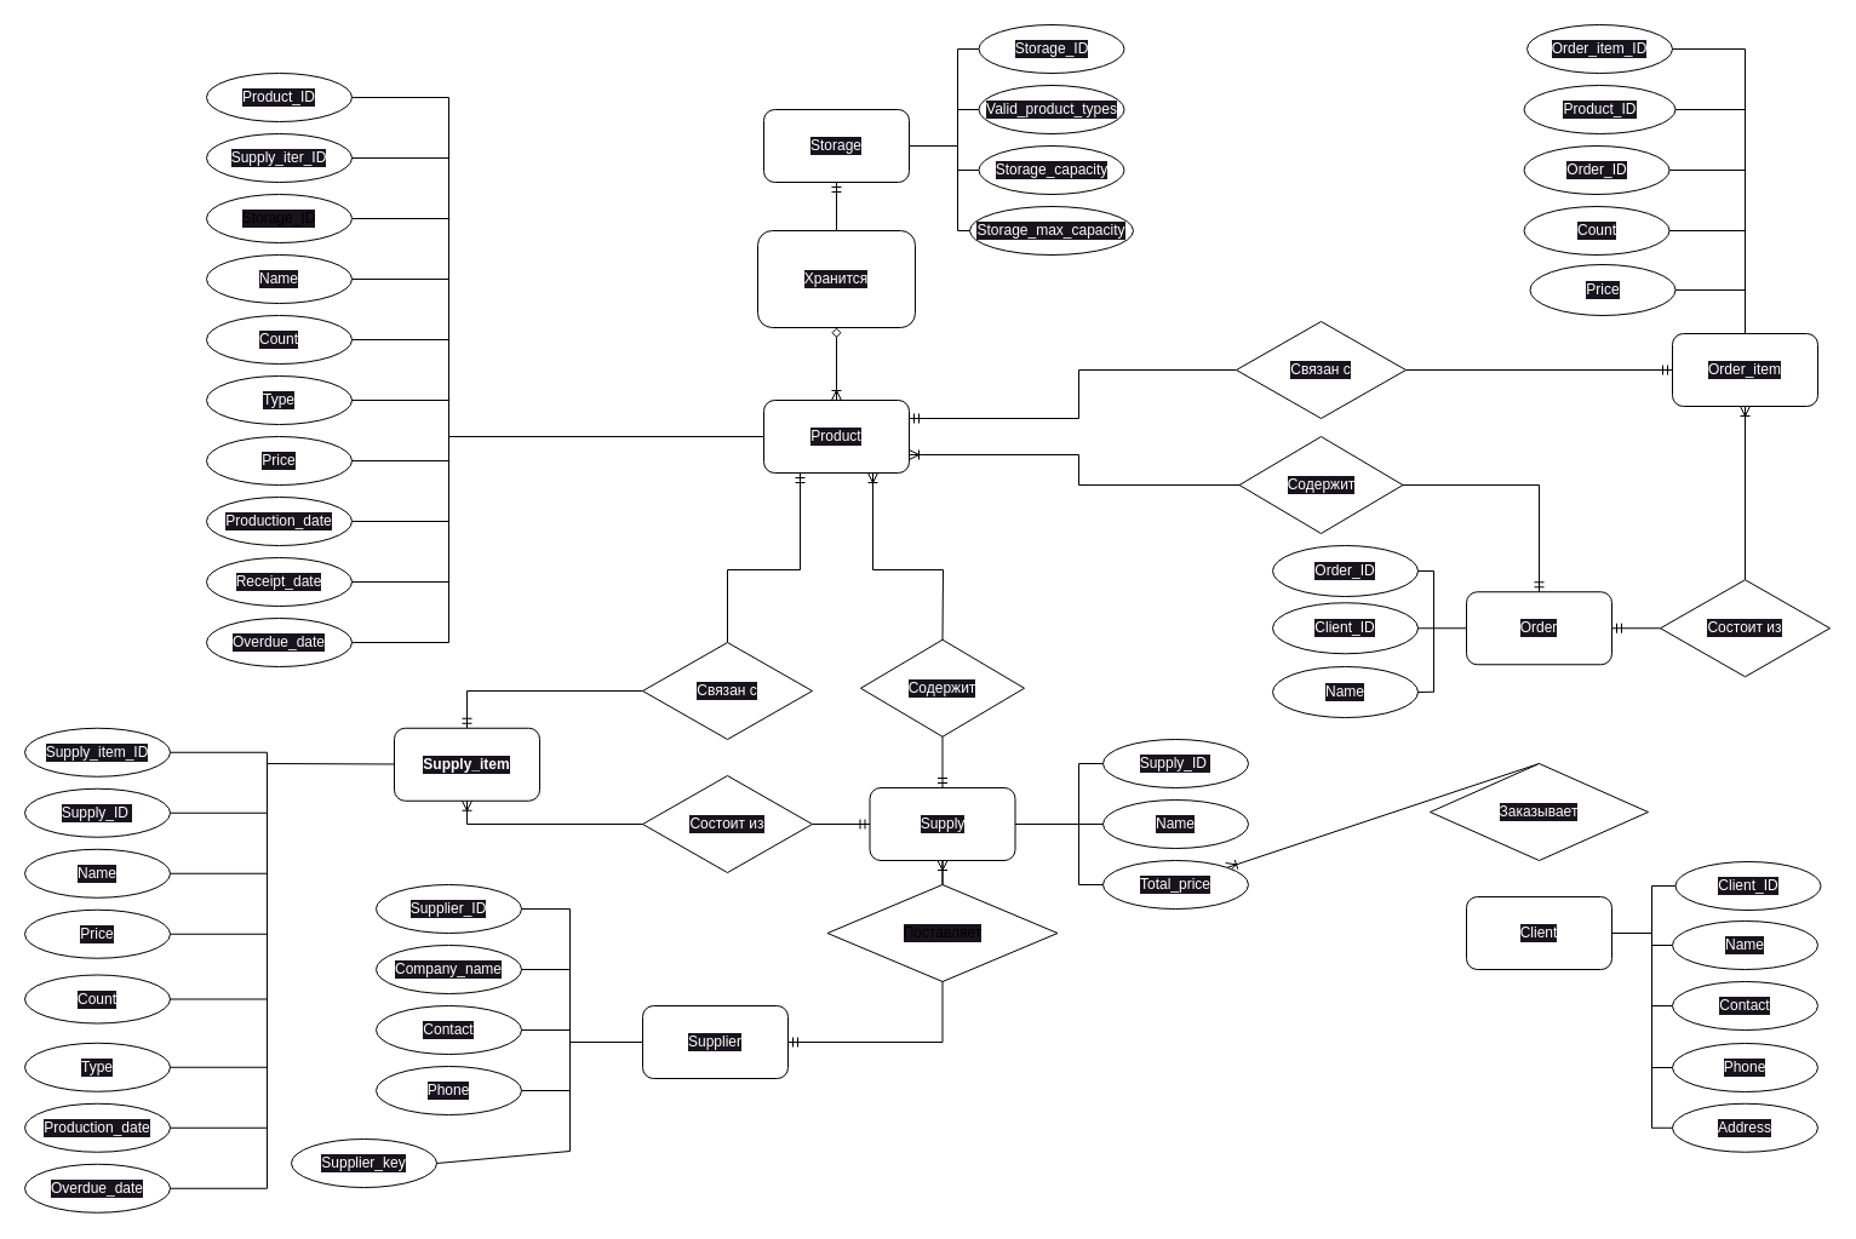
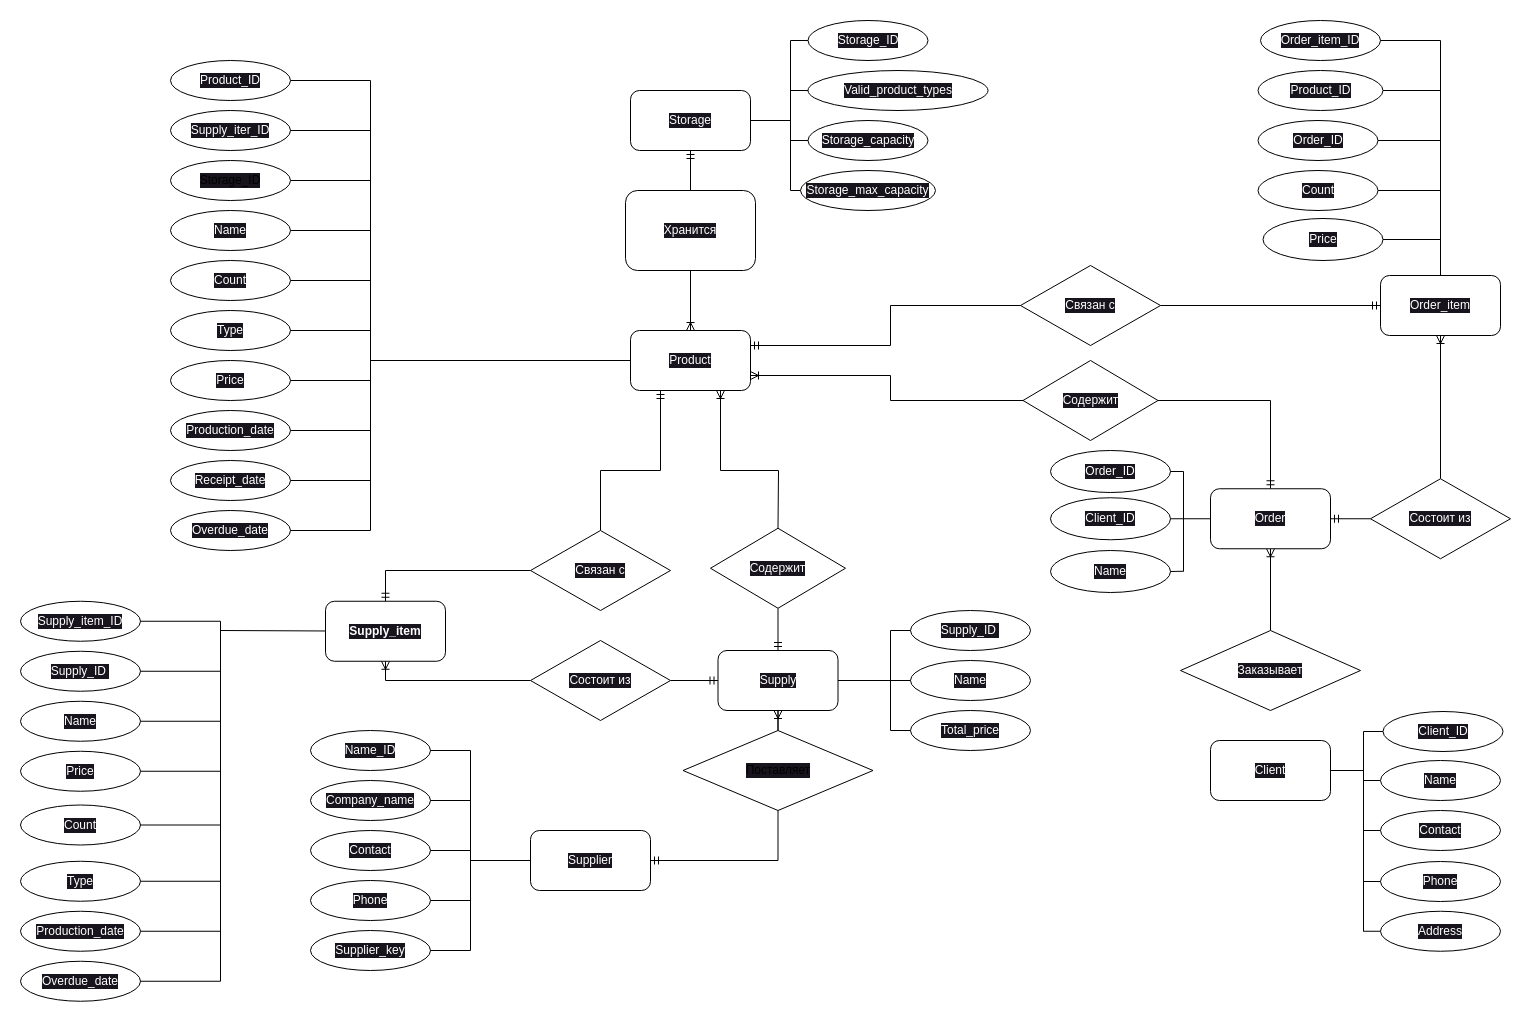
- <mxCell id="43" value="&lt;span style=&quot;text-align: left;&quot;&gt;Valid_product_types&lt;/span&gt;" style="ellipse;whiteSpace=wrap;html=1;fontColor=#FFFFFF;labelBackgroundColor=#18141D;" parent="1" vertex="1"><mxGeometry x="807.5" y="70" width="120" height="40" as="geometry" /></mxCell>
+ <mxCell id="43" value="&lt;span style=&quot;text-align: left;&quot;&gt;Valid_product_types&lt;/span&gt;" style="ellipse;whiteSpace=wrap;html=1;fontColor=#FFFFFF;labelBackgroundColor=#18141D;" parent="1" vertex="1"><mxGeometry x="807.5" y="70" width="180" height="40" as="geometry" /></mxCell>
- <mxCell id="22" style="edgeStyle=none;html=1;entryX=0.5;entryY=1;entryDx=0;entryDy=0;fontColor=#FFFFFF;endArrow=diamond;endFill=0;labelBackgroundColor=#18141D;startArrow=ERoneToMany;startFill=0;" parent="1" source="23" target="25" edge="1"><mxGeometry relative="1" as="geometry" /></mxCell>
+ <mxCell id="22" style="edgeStyle=none;html=1;entryX=0.5;entryY=1;entryDx=0;entryDy=0;fontColor=#FFFFFF;endArrow=none;endFill=0;labelBackgroundColor=#18141D;startArrow=ERoneToMany;startFill=0;" parent="1" source="23" target="25" edge="1"><mxGeometry relative="1" as="geometry" /></mxCell>
- <mxCell id="48" style="edgeStyle=none;html=1;fontColor=#FFFFFF;endArrow=ERoneToMany;endFill=0;exitX=0.5;exitY=0;exitDx=0;exitDy=0;labelBackgroundColor=#18141D;" parent="1" source="49" target="66" edge="1"><mxGeometry relative="1" as="geometry"><mxPoint x="1270" y="604.25" as="sourcePoint" /></mxGeometry></mxCell>
+ <mxCell id="48" style="edgeStyle=none;html=1;entryX=0.5;entryY=1;entryDx=0;entryDy=0;fontColor=#FFFFFF;endArrow=ERoneToMany;endFill=0;exitX=0.5;exitY=0;exitDx=0;exitDy=0;labelBackgroundColor=#18141D;" parent="1" source="49" target="52" edge="1"><mxGeometry relative="1" as="geometry"><mxPoint x="1270" y="604.25" as="sourcePoint" /></mxGeometry></mxCell>
- <mxCell id="39" value="Supplier_ID" style="ellipse;whiteSpace=wrap;html=1;fontColor=#FFFFFF;labelBackgroundColor=#18141D;" parent="1" vertex="1"><mxGeometry x="310" y="730" width="120" height="40" as="geometry" /></mxCell>
+ <mxCell id="39" value="Name_ID" style="ellipse;whiteSpace=wrap;html=1;fontColor=#FFFFFF;labelBackgroundColor=#18141D;" parent="1" vertex="1"><mxGeometry x="310" y="730" width="120" height="40" as="geometry" /></mxCell>
- <mxCell id="37" value="Supplier_key" style="ellipse;whiteSpace=wrap;html=1;fontColor=#FFFFFF;labelBackgroundColor=#18141D;" parent="1" vertex="1"><mxGeometry x="240" y="940" width="120" height="40" as="geometry" /></mxCell>
+ <mxCell id="37" value="Supplier_key" style="ellipse;whiteSpace=wrap;html=1;fontColor=#FFFFFF;labelBackgroundColor=#18141D;" parent="1" vertex="1"><mxGeometry x="310" y="930" width="120" height="40" as="geometry" /></mxCell>
